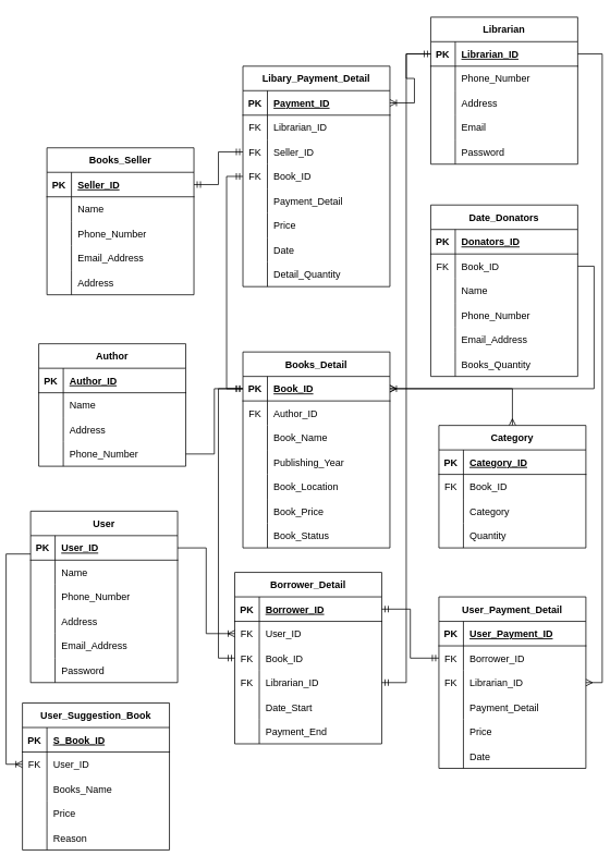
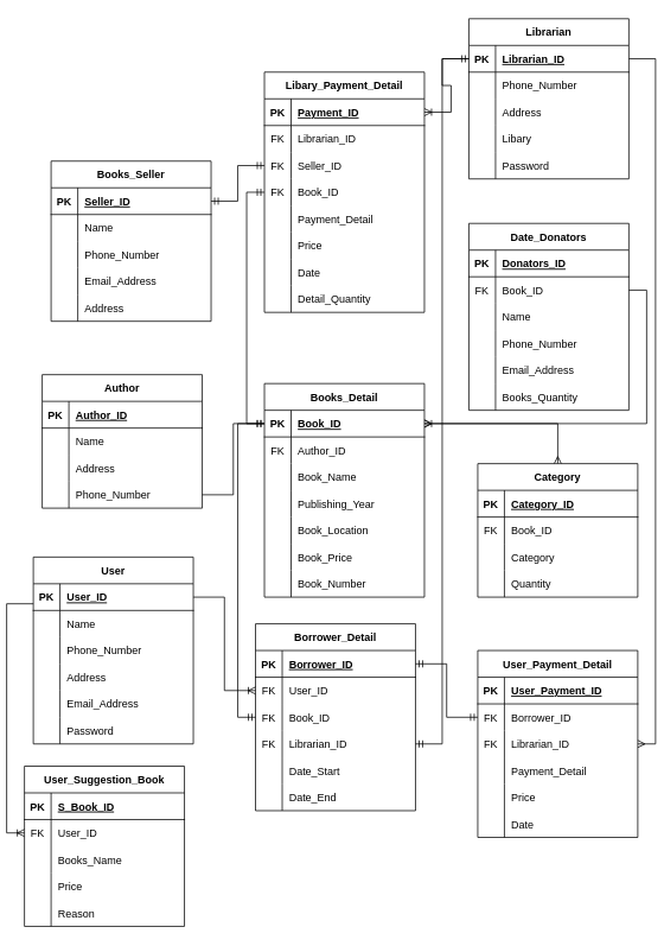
- <mxCell id="34" value="Email" style="shape=partialRectangle;connectable=0;fillColor=none;top=0;left=0;bottom=0;right=0;align=left;spacingLeft=6;overflow=hidden;" parent="32" vertex="1"><mxGeometry x="30" width="150" height="30" as="geometry"><mxRectangle width="150" height="30" as="alternateBounds" /></mxGeometry></mxCell>
+ <mxCell id="34" value="Libary" style="shape=partialRectangle;connectable=0;fillColor=none;top=0;left=0;bottom=0;right=0;align=left;spacingLeft=6;overflow=hidden;" parent="32" vertex="1"><mxGeometry x="30" width="150" height="30" as="geometry"><mxRectangle width="150" height="30" as="alternateBounds" /></mxGeometry></mxCell>
- <mxCell id="59" value="Book_Status" style="shape=partialRectangle;connectable=0;fillColor=none;top=0;left=0;bottom=0;right=0;align=left;spacingLeft=6;overflow=hidden;" parent="57" vertex="1"><mxGeometry x="30" width="150" height="30" as="geometry"><mxRectangle width="150" height="30" as="alternateBounds" /></mxGeometry></mxCell>
+ <mxCell id="59" value="Book_Number" style="shape=partialRectangle;connectable=0;fillColor=none;top=0;left=0;bottom=0;right=0;align=left;spacingLeft=6;overflow=hidden;" parent="57" vertex="1"><mxGeometry x="30" width="150" height="30" as="geometry"><mxRectangle width="150" height="30" as="alternateBounds" /></mxGeometry></mxCell>
- <mxCell id="78" value="Payment_End" style="shape=partialRectangle;connectable=0;fillColor=none;top=0;left=0;bottom=0;right=0;align=left;spacingLeft=6;overflow=hidden;" parent="76" vertex="1"><mxGeometry x="30" width="150" height="30" as="geometry"><mxRectangle width="150" height="30" as="alternateBounds" /></mxGeometry></mxCell>
+ <mxCell id="78" value="Date_End" style="shape=partialRectangle;connectable=0;fillColor=none;top=0;left=0;bottom=0;right=0;align=left;spacingLeft=6;overflow=hidden;" parent="76" vertex="1"><mxGeometry x="30" width="150" height="30" as="geometry"><mxRectangle width="150" height="30" as="alternateBounds" /></mxGeometry></mxCell>
